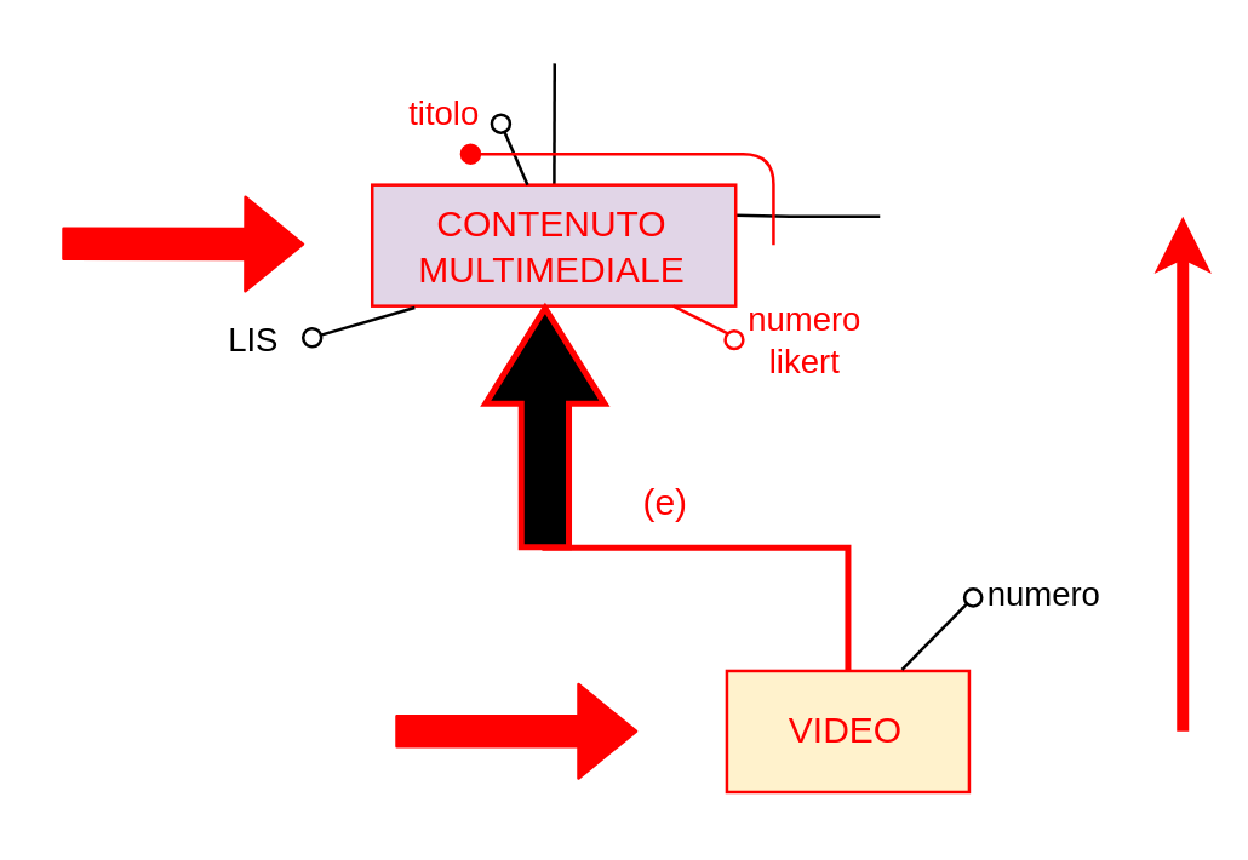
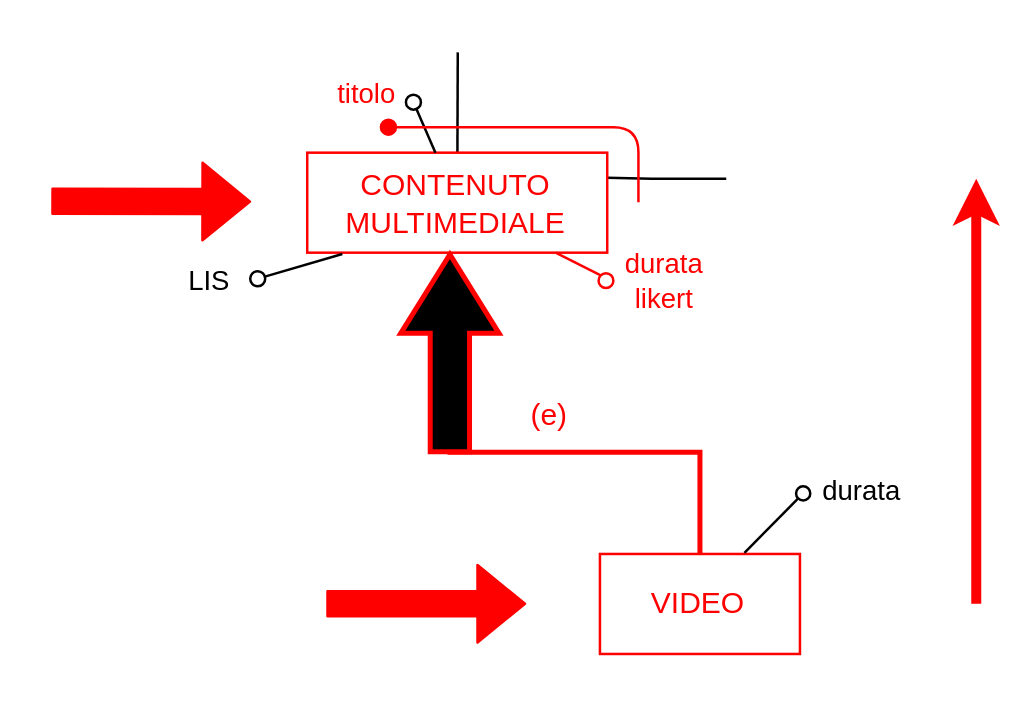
- <mxCell id="4" value="&lt;font color=&quot;#ff0000&quot;&gt;CONTENUTO&lt;br&gt;MULTIMEDIALE&lt;/font&gt;" style="rounded=0;whiteSpace=wrap;html=1;strokeColor=#FF0000;fillColor=#e1d5e7;" parent="1" vertex="1"><mxGeometry x="122.39" y="60.57" width="120" height="40" as="geometry" /></mxCell>
+ <mxCell id="4" value="&lt;font color=&quot;#ff0000&quot;&gt;CONTENUTO&lt;br&gt;MULTIMEDIALE&lt;/font&gt;" style="rounded=0;whiteSpace=wrap;html=1;strokeColor=#FF0000;" parent="1" vertex="1"><mxGeometry x="122.39" y="60.57" width="120" height="40" as="geometry" /></mxCell>
- <mxCell id="12" value="&lt;font color=&quot;#ff0000&quot;&gt;numero &lt;br&gt;likert&lt;/font&gt;" style="text;html=1;align=center;verticalAlign=middle;resizable=0;points=[];autosize=1;strokeColor=none;fillColor=none;fontSize=11;" parent="1" vertex="1"><mxGeometry x="234.58" y="91.76" width="60" height="40" as="geometry" /></mxCell>
+ <mxCell id="12" value="&lt;font color=&quot;#ff0000&quot;&gt;durata &lt;br&gt;likert&lt;/font&gt;" style="text;html=1;align=center;verticalAlign=middle;resizable=0;points=[];autosize=1;strokeColor=none;fillColor=none;fontSize=11;" parent="1" vertex="1"><mxGeometry x="234.58" y="91.76" width="60" height="40" as="geometry" /></mxCell>
- <mxCell id="19" value="&lt;font style=&quot;font-size: 11px;&quot;&gt;numero&lt;/font&gt;" style="text;html=1;align=center;verticalAlign=middle;resizable=0;points=[];autosize=1;strokeColor=none;fillColor=none;" parent="1" vertex="1"><mxGeometry x="319.48" y="180.61" width="50" height="30" as="geometry" /></mxCell>
+ <mxCell id="19" value="&lt;font style=&quot;font-size: 11px;&quot;&gt;durata&lt;/font&gt;" style="text;html=1;align=center;verticalAlign=middle;resizable=0;points=[];autosize=1;strokeColor=none;fillColor=none;" parent="1" vertex="1"><mxGeometry x="319.48" y="180.61" width="50" height="30" as="geometry" /></mxCell>
- <mxCell id="14" value="&lt;font color=&quot;#ff0000&quot;&gt;VIDEO&lt;/font&gt;" style="whiteSpace=wrap;html=1;strokeColor=#FF0000;fillColor=#fff2cc;" parent="1" vertex="1"><mxGeometry x="239.48" y="221.09" width="80" height="40" as="geometry" /></mxCell>
+ <mxCell id="14" value="&lt;font color=&quot;#ff0000&quot;&gt;VIDEO&lt;/font&gt;" style="whiteSpace=wrap;html=1;strokeColor=#FF0000;" parent="1" vertex="1"><mxGeometry x="239.48" y="221.09" width="80" height="40" as="geometry" /></mxCell>
